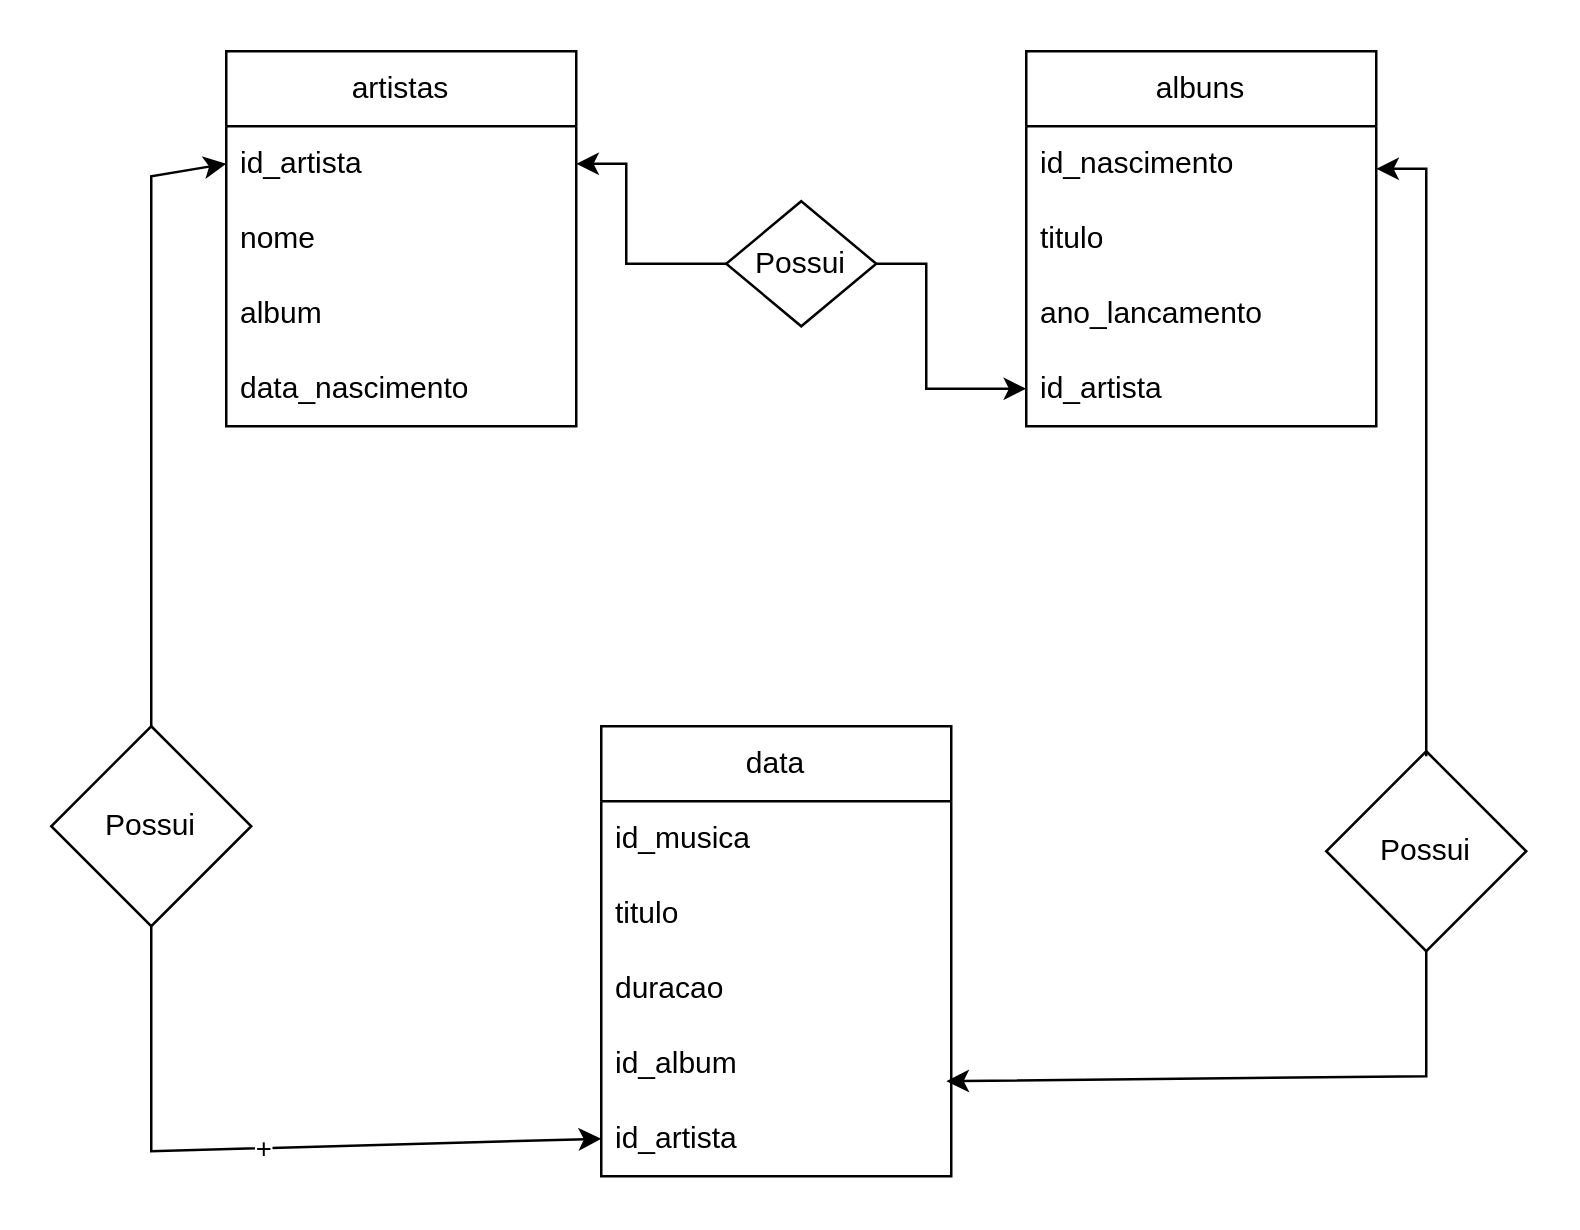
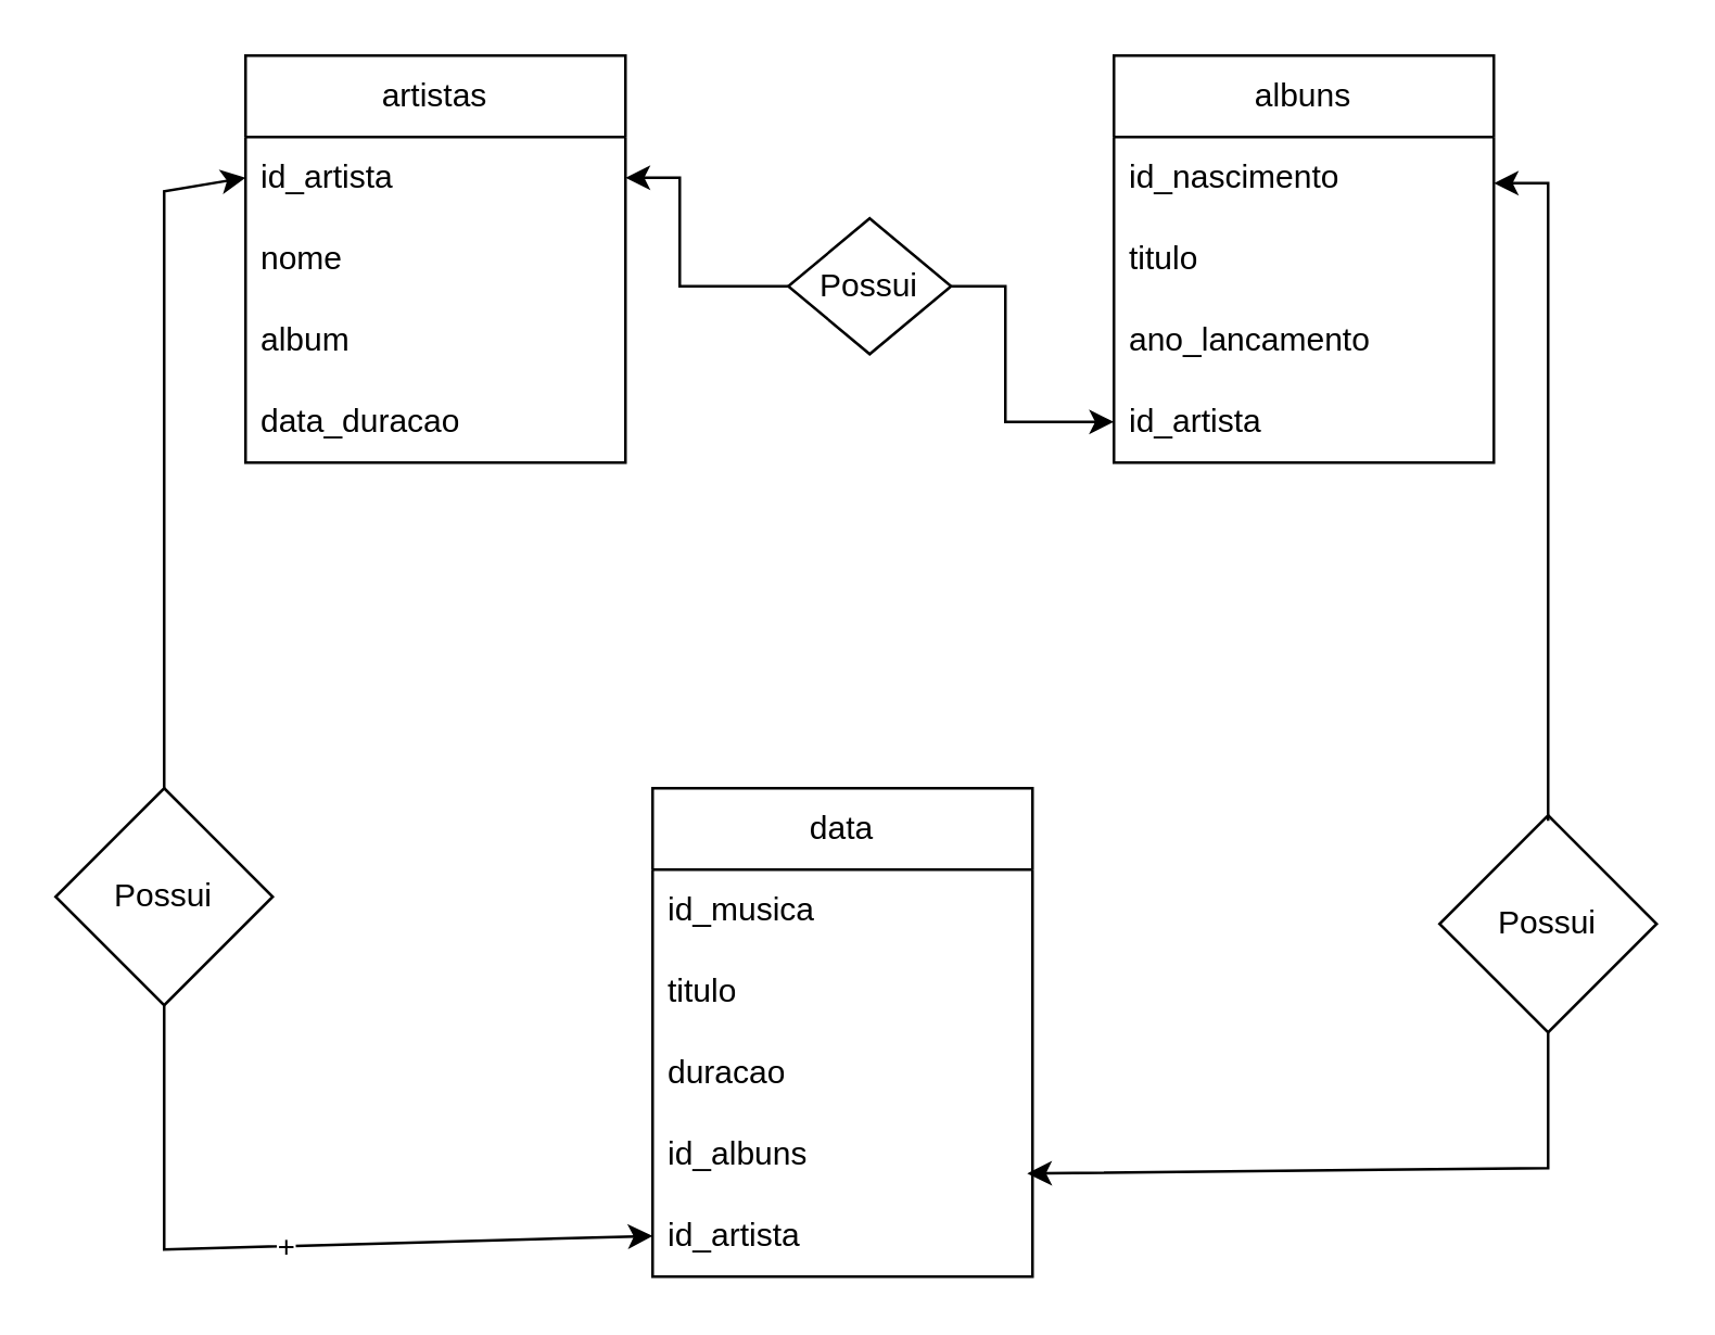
- <mxCell id="6" value="data_nascimento" style="text;strokeColor=none;fillColor=none;align=left;verticalAlign=middle;spacingLeft=4;spacingRight=4;overflow=hidden;points=[[0,0.5],[1,0.5]];portConstraint=eastwest;rotatable=0;whiteSpace=wrap;html=1;" vertex="1" parent="2"><mxGeometry y="120" width="140" height="30" as="geometry" /></mxCell>
+ <mxCell id="6" value="data_duracao" style="text;strokeColor=none;fillColor=none;align=left;verticalAlign=middle;spacingLeft=4;spacingRight=4;overflow=hidden;points=[[0,0.5],[1,0.5]];portConstraint=eastwest;rotatable=0;whiteSpace=wrap;html=1;" vertex="1" parent="2"><mxGeometry y="120" width="140" height="30" as="geometry" /></mxCell>
- <mxCell id="16" value="id_album" style="text;strokeColor=none;fillColor=none;align=left;verticalAlign=middle;spacingLeft=4;spacingRight=4;overflow=hidden;points=[[0,0.5],[1,0.5]];portConstraint=eastwest;rotatable=0;whiteSpace=wrap;html=1;" vertex="1" parent="12"><mxGeometry y="120" width="140" height="30" as="geometry" /></mxCell>
+ <mxCell id="16" value="id_albuns" style="text;strokeColor=none;fillColor=none;align=left;verticalAlign=middle;spacingLeft=4;spacingRight=4;overflow=hidden;points=[[0,0.5],[1,0.5]];portConstraint=eastwest;rotatable=0;whiteSpace=wrap;html=1;" vertex="1" parent="12"><mxGeometry y="120" width="140" height="30" as="geometry" /></mxCell>
